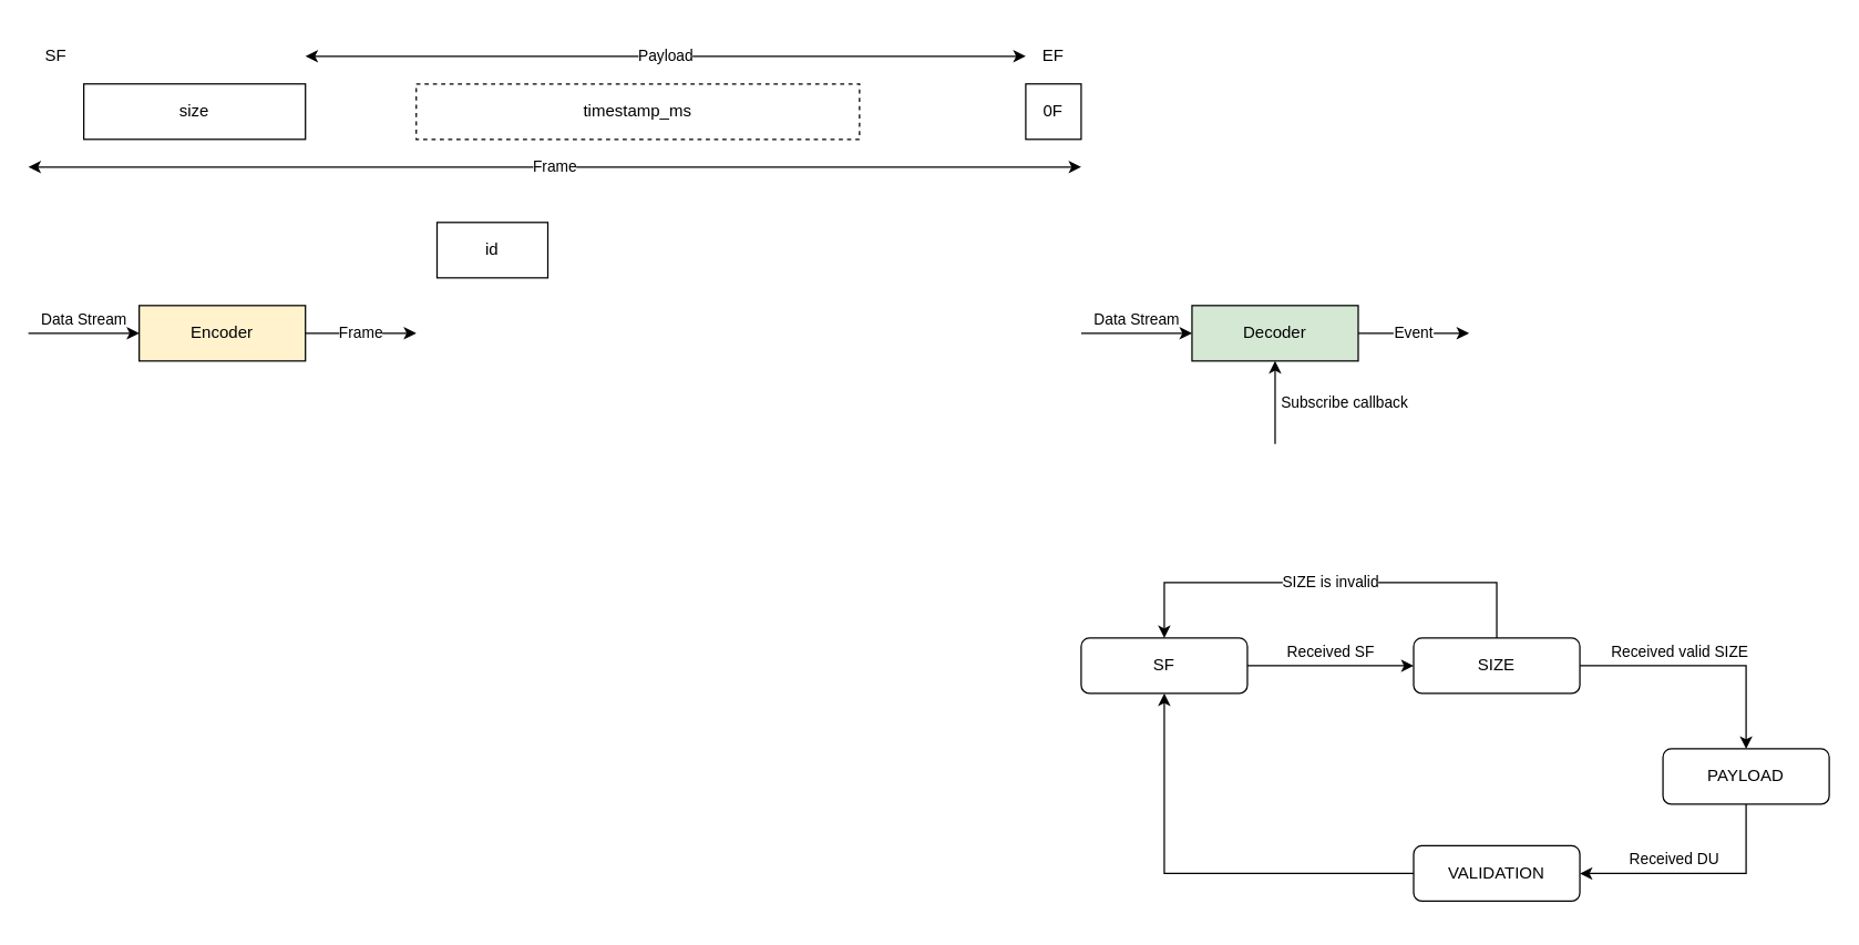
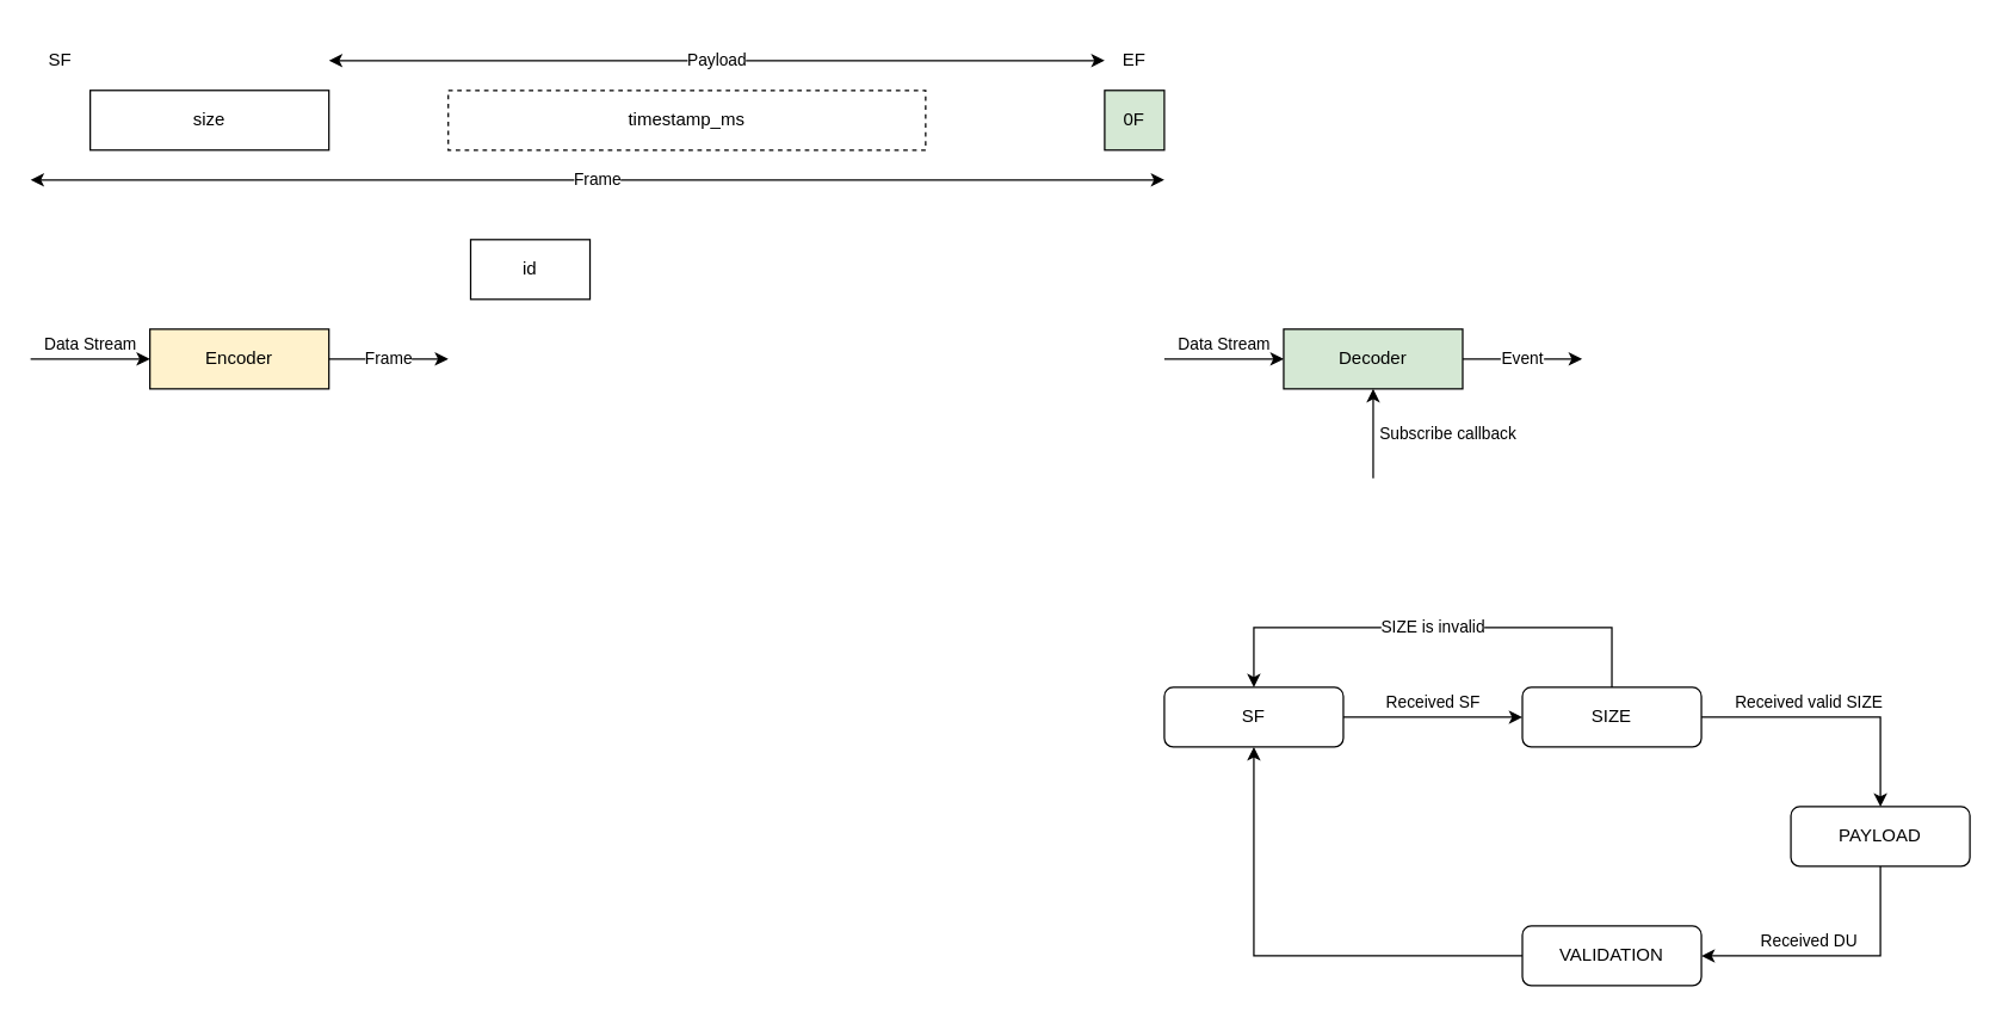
- <mxCell id="3" value="0F" style="rounded=0;whiteSpace=wrap;html=1;" parent="1" vertex="1"><mxGeometry x="740" y="60" width="40" height="40" as="geometry" /></mxCell>
+ <mxCell id="3" value="0F" style="rounded=0;whiteSpace=wrap;html=1;fillColor=#d5e8d4;" parent="1" vertex="1"><mxGeometry x="740" y="60" width="40" height="40" as="geometry" /></mxCell>
- <mxCell id="18" value="VALIDATION" style="rounded=1;whiteSpace=wrap;html=1;" parent="1" vertex="1"><mxGeometry x="1020" y="610" width="120" height="40" as="geometry" /></mxCell>
+ <mxCell id="18" value="VALIDATION" style="rounded=1;whiteSpace=wrap;html=1;" parent="1" vertex="1"><mxGeometry x="1020" y="620" width="120" height="40" as="geometry" /></mxCell>
